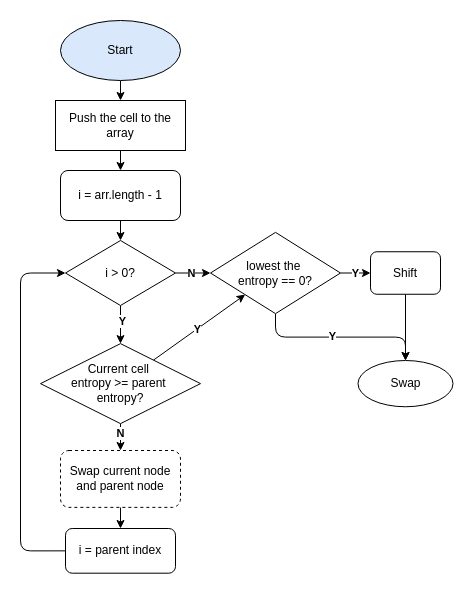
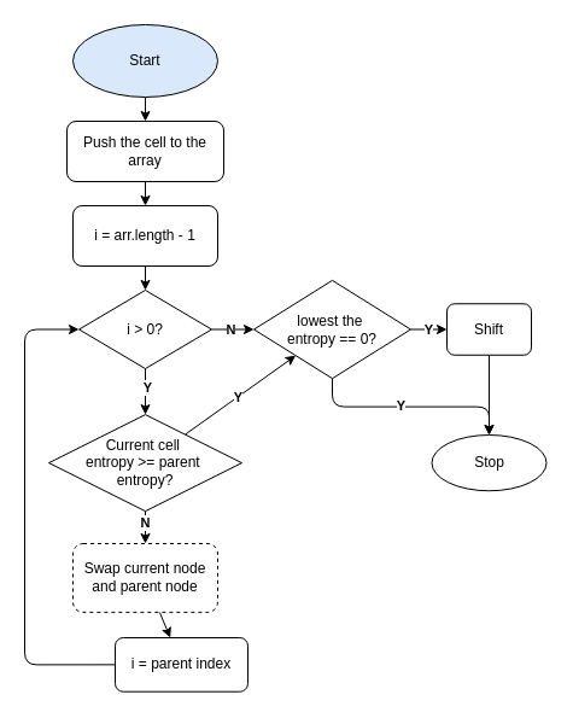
- <mxCell id="5" value="Push the cell to the array" style="whiteSpace=wrap;html=1;rounded=0;" vertex="1" parent="1"><mxGeometry x="55" y="100" width="130" height="50" as="geometry" /></mxCell>
+ <mxCell id="5" value="Push the cell to the array" style="rounded=1;whiteSpace=wrap;html=1;" vertex="1" parent="1"><mxGeometry x="55" y="100" width="130" height="50" as="geometry" /></mxCell>
- <mxCell id="20" value="Swap" style="ellipse;whiteSpace=wrap;html=1;rounded=0;" vertex="1" parent="1"><mxGeometry x="357.5" y="360" width="95" height="46.25" as="geometry" /></mxCell>
+ <mxCell id="20" value="Stop" style="ellipse;whiteSpace=wrap;html=1;rounded=0;" vertex="1" parent="1"><mxGeometry x="357.5" y="360" width="95" height="46.25" as="geometry" /></mxCell>
- <mxCell id="29" value="i = parent index" style="whiteSpace=wrap;html=1;rounded=1;" vertex="1" parent="1"><mxGeometry x="65" y="528" width="110" height="44.7" as="geometry" /></mxCell>
+ <mxCell id="29" value="i = parent index" style="whiteSpace=wrap;html=1;rounded=1;" vertex="1" parent="1"><mxGeometry x="95" y="528" width="110" height="44.7" as="geometry" /></mxCell>
